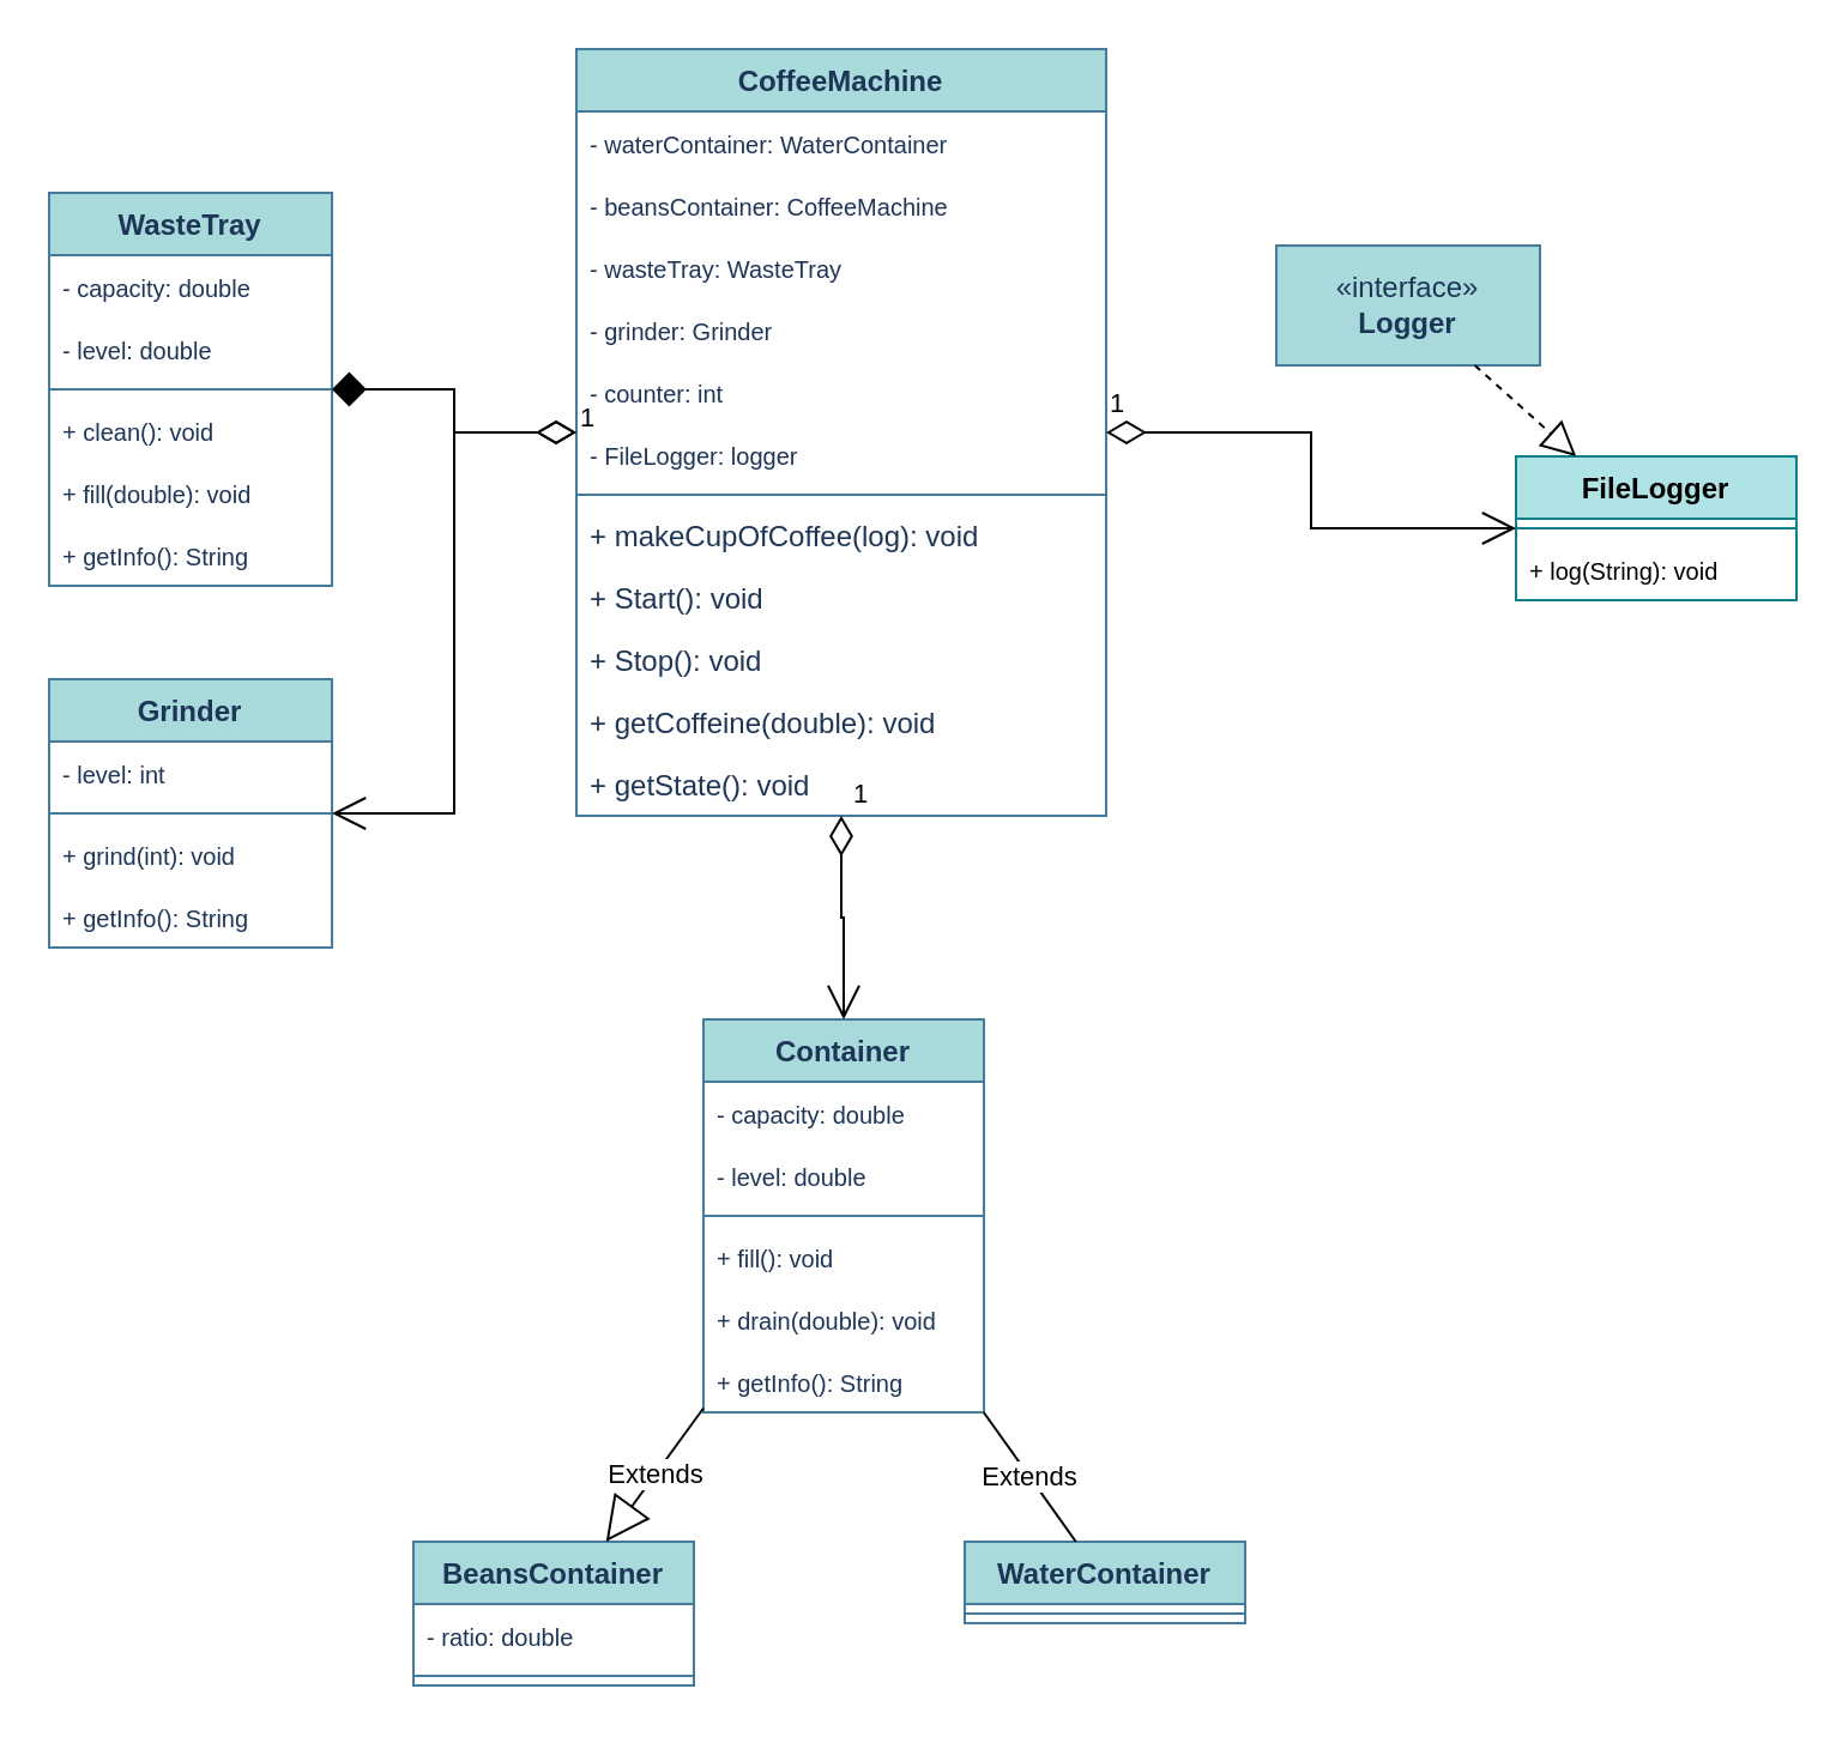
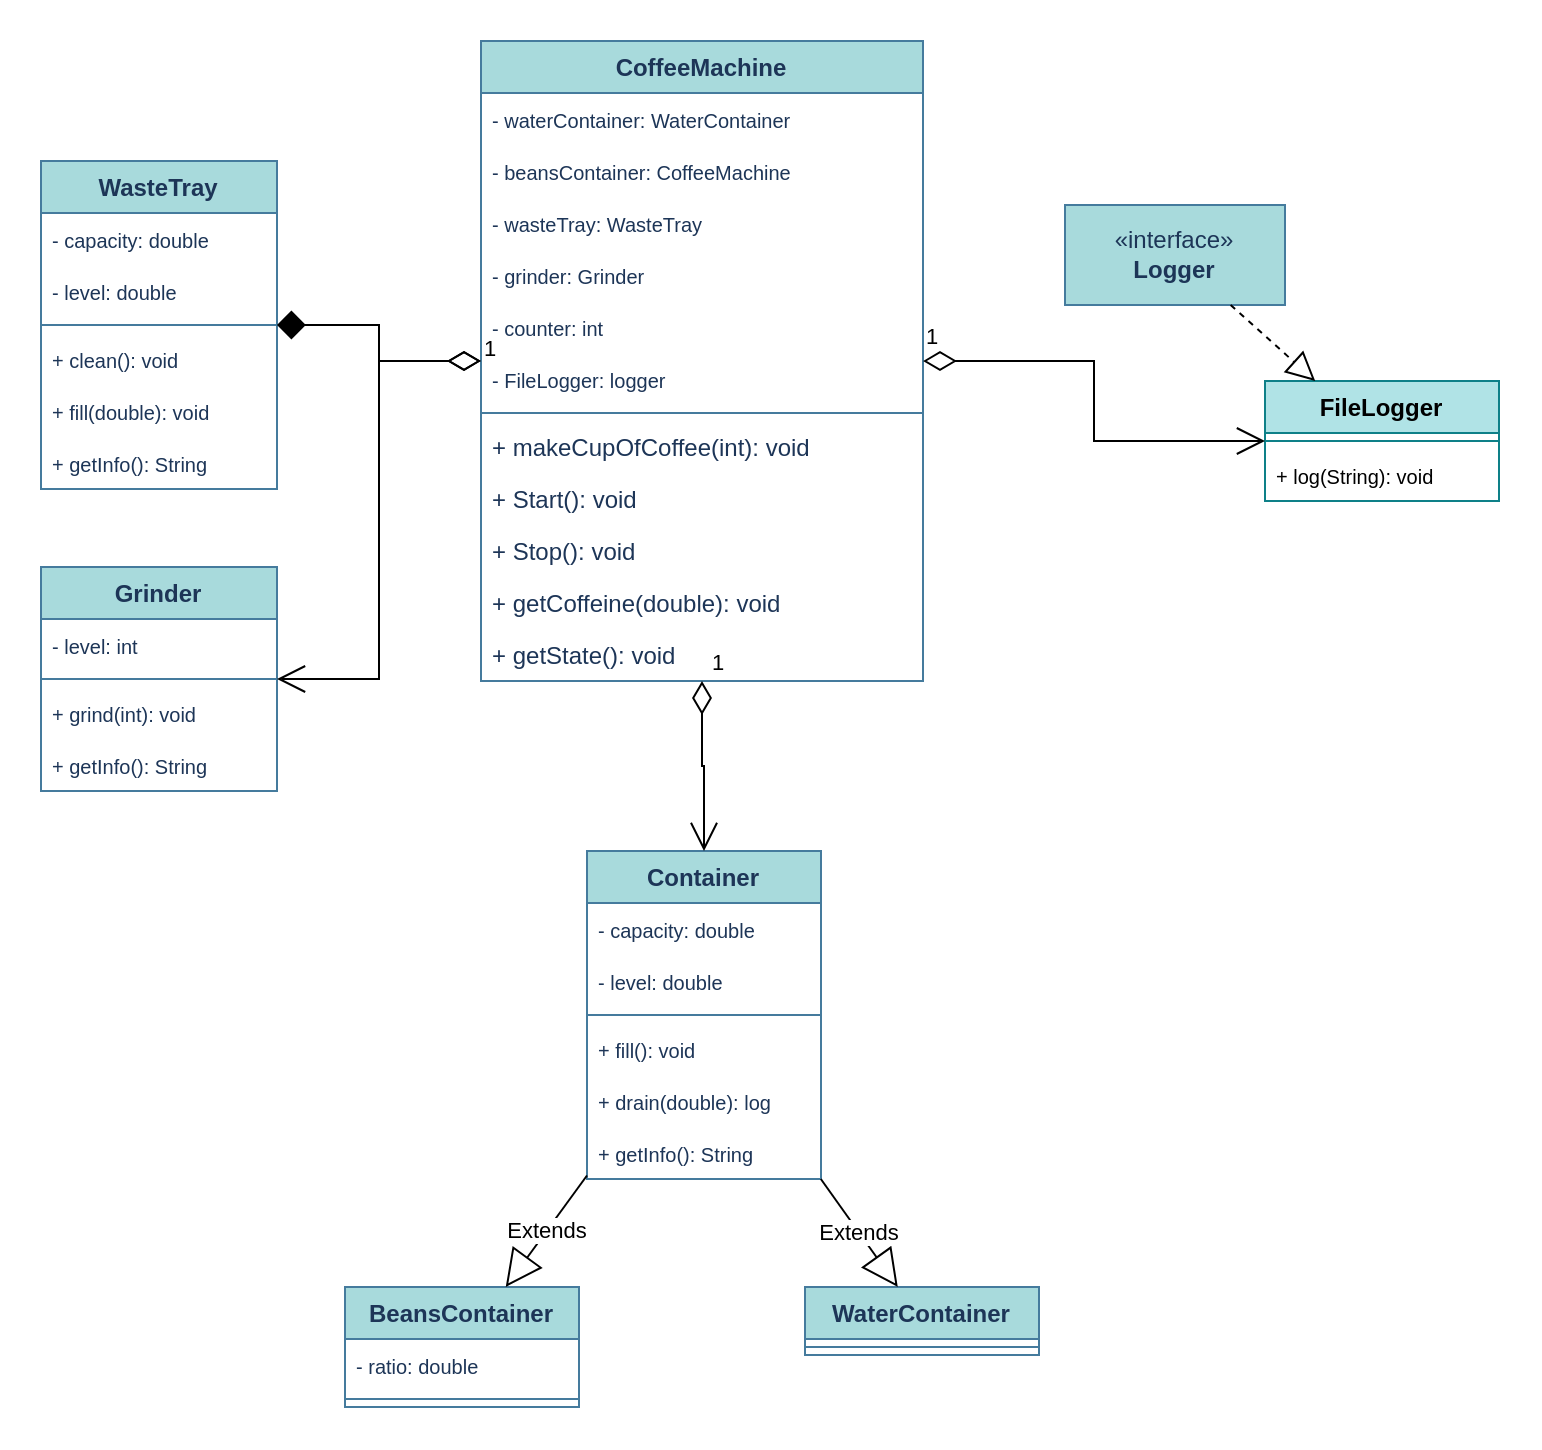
- <mxCell id="35" value="+ makeCupOfCoffee(log): void" style="text;strokeColor=none;fillColor=none;align=left;verticalAlign=top;spacingLeft=4;spacingRight=4;overflow=hidden;rotatable=0;points=[[0,0.5],[1,0.5]];portConstraint=eastwest;whiteSpace=wrap;html=1;labelBackgroundColor=none;fontColor=#1D3557;" parent="27" vertex="1"><mxGeometry y="190" width="221" height="26" as="geometry" /></mxCell>
+ <mxCell id="35" value="+ makeCupOfCoffee(int): void" style="text;strokeColor=none;fillColor=none;align=left;verticalAlign=top;spacingLeft=4;spacingRight=4;overflow=hidden;rotatable=0;points=[[0,0.5],[1,0.5]];portConstraint=eastwest;whiteSpace=wrap;html=1;labelBackgroundColor=none;fontColor=#1D3557;" parent="27" vertex="1"><mxGeometry y="190" width="221" height="26" as="geometry" /></mxCell>
- <mxCell id="7" value="&lt;font style=&quot;font-size: 10px;&quot;&gt;+ drain(double): void&lt;/font&gt;" style="text;strokeColor=none;fillColor=none;align=left;verticalAlign=top;spacingLeft=4;spacingRight=4;overflow=hidden;rotatable=0;points=[[0,0.5],[1,0.5]];portConstraint=eastwest;whiteSpace=wrap;html=1;labelBackgroundColor=none;fontColor=#1D3557;" parent="2" vertex="1"><mxGeometry y="112" width="117" height="26" as="geometry" /></mxCell>
+ <mxCell id="7" value="&lt;font style=&quot;font-size: 10px;&quot;&gt;+ drain(double): log&lt;/font&gt;" style="text;strokeColor=none;fillColor=none;align=left;verticalAlign=top;spacingLeft=4;spacingRight=4;overflow=hidden;rotatable=0;points=[[0,0.5],[1,0.5]];portConstraint=eastwest;whiteSpace=wrap;html=1;labelBackgroundColor=none;fontColor=#1D3557;" parent="2" vertex="1"><mxGeometry y="112" width="117" height="26" as="geometry" /></mxCell>
- <mxCell id="45" value="Extends" style="endArrow=none;endSize=16;endFill=0;html=1;rounded=0;" parent="1" source="2" target="9" edge="1"><mxGeometry width="160" relative="1" as="geometry"><mxPoint x="474" y="334" as="sourcePoint" /><mxPoint x="634" y="334" as="targetPoint" /></mxGeometry></mxCell>
+ <mxCell id="45" value="Extends" style="endArrow=block;endSize=16;endFill=0;html=1;rounded=0;" parent="1" source="2" target="9" edge="1"><mxGeometry width="160" relative="1" as="geometry"><mxPoint x="474" y="334" as="sourcePoint" /><mxPoint x="634" y="334" as="targetPoint" /></mxGeometry></mxCell>
